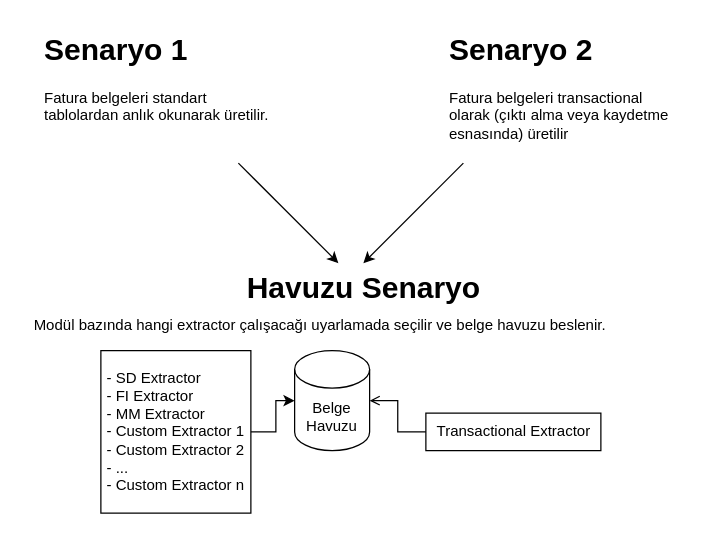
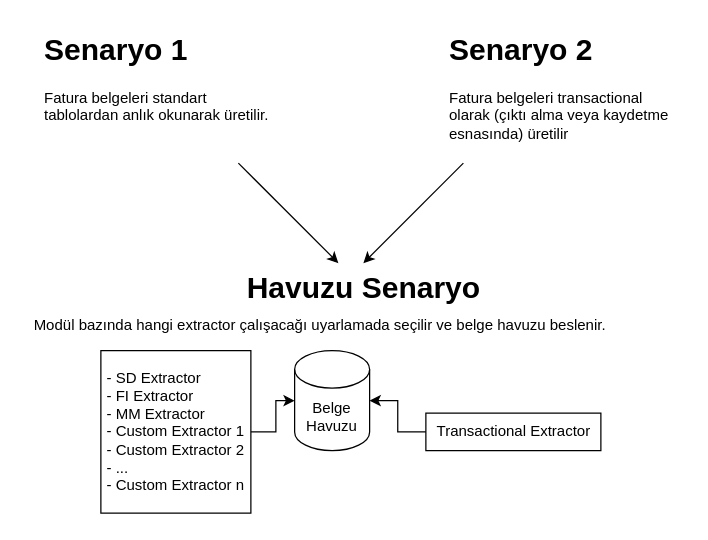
- <mxCell id="9" style="edgeStyle=orthogonalEdgeStyle;rounded=0;orthogonalLoop=1;jettySize=auto;html=1;entryX=1;entryY=0.5;entryDx=0;entryDy=0;entryPerimeter=0;endArrow=open;" edge="1" parent="1" source="10" target="6"><mxGeometry relative="1" as="geometry" /></mxCell>
+ <mxCell id="9" style="edgeStyle=orthogonalEdgeStyle;rounded=0;orthogonalLoop=1;jettySize=auto;html=1;entryX=1;entryY=0.5;entryDx=0;entryDy=0;entryPerimeter=0;" edge="1" parent="1" source="10" target="6"><mxGeometry relative="1" as="geometry" /></mxCell>
